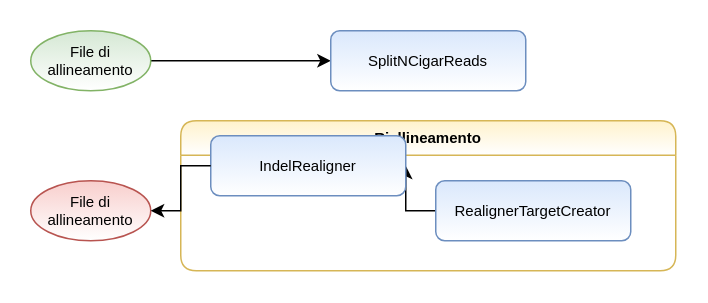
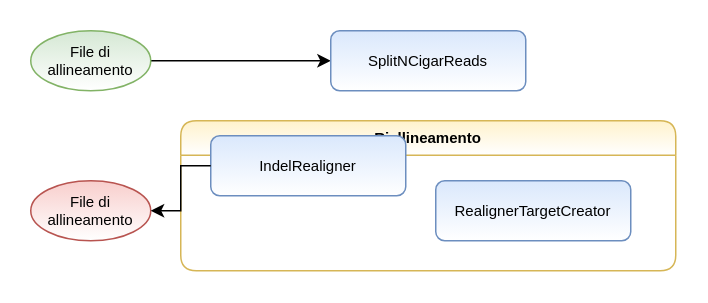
- <mxCell id="3" style="edgeStyle=orthogonalEdgeStyle;rounded=0;orthogonalLoop=1;jettySize=auto;html=1;exitX=0;exitY=0.5;exitDx=0;exitDy=0;entryX=1;entryY=0.5;entryDx=0;entryDy=0;" edge="1" parent="2" source="4" target="5"><mxGeometry relative="1" as="geometry" /></mxCell>
